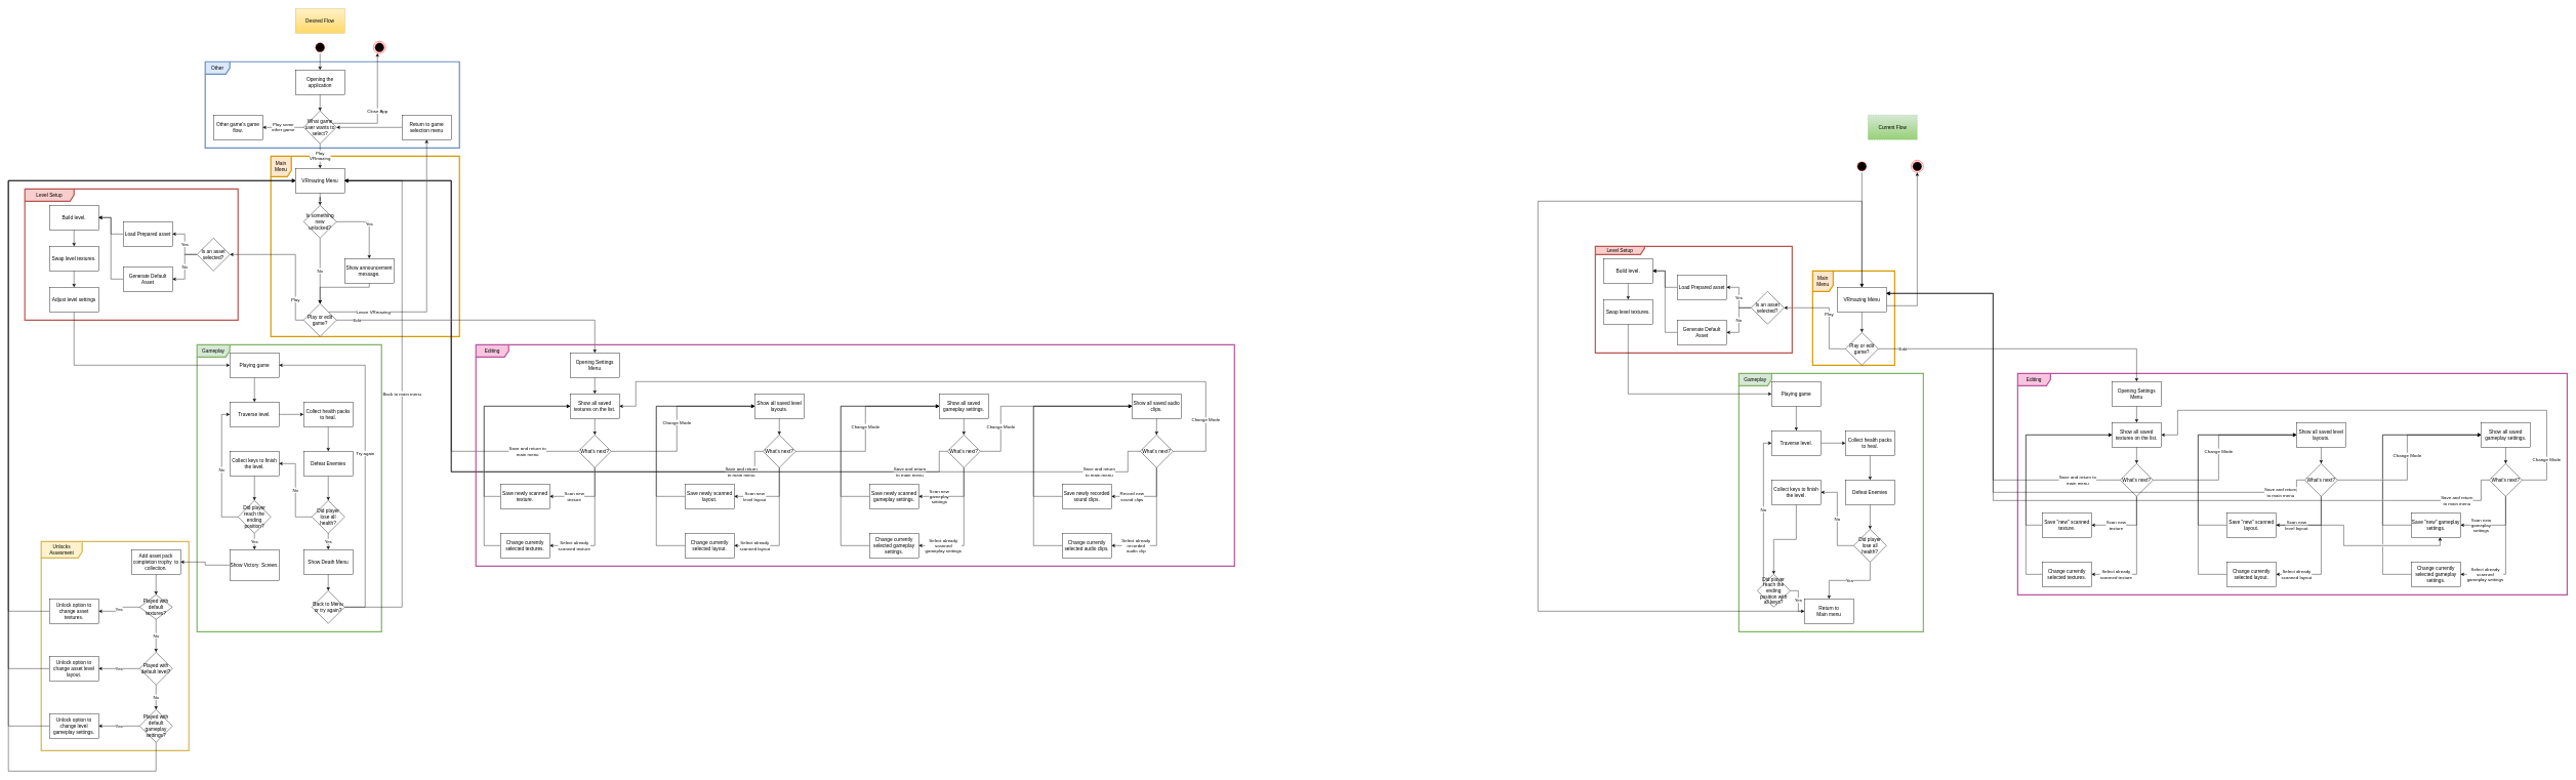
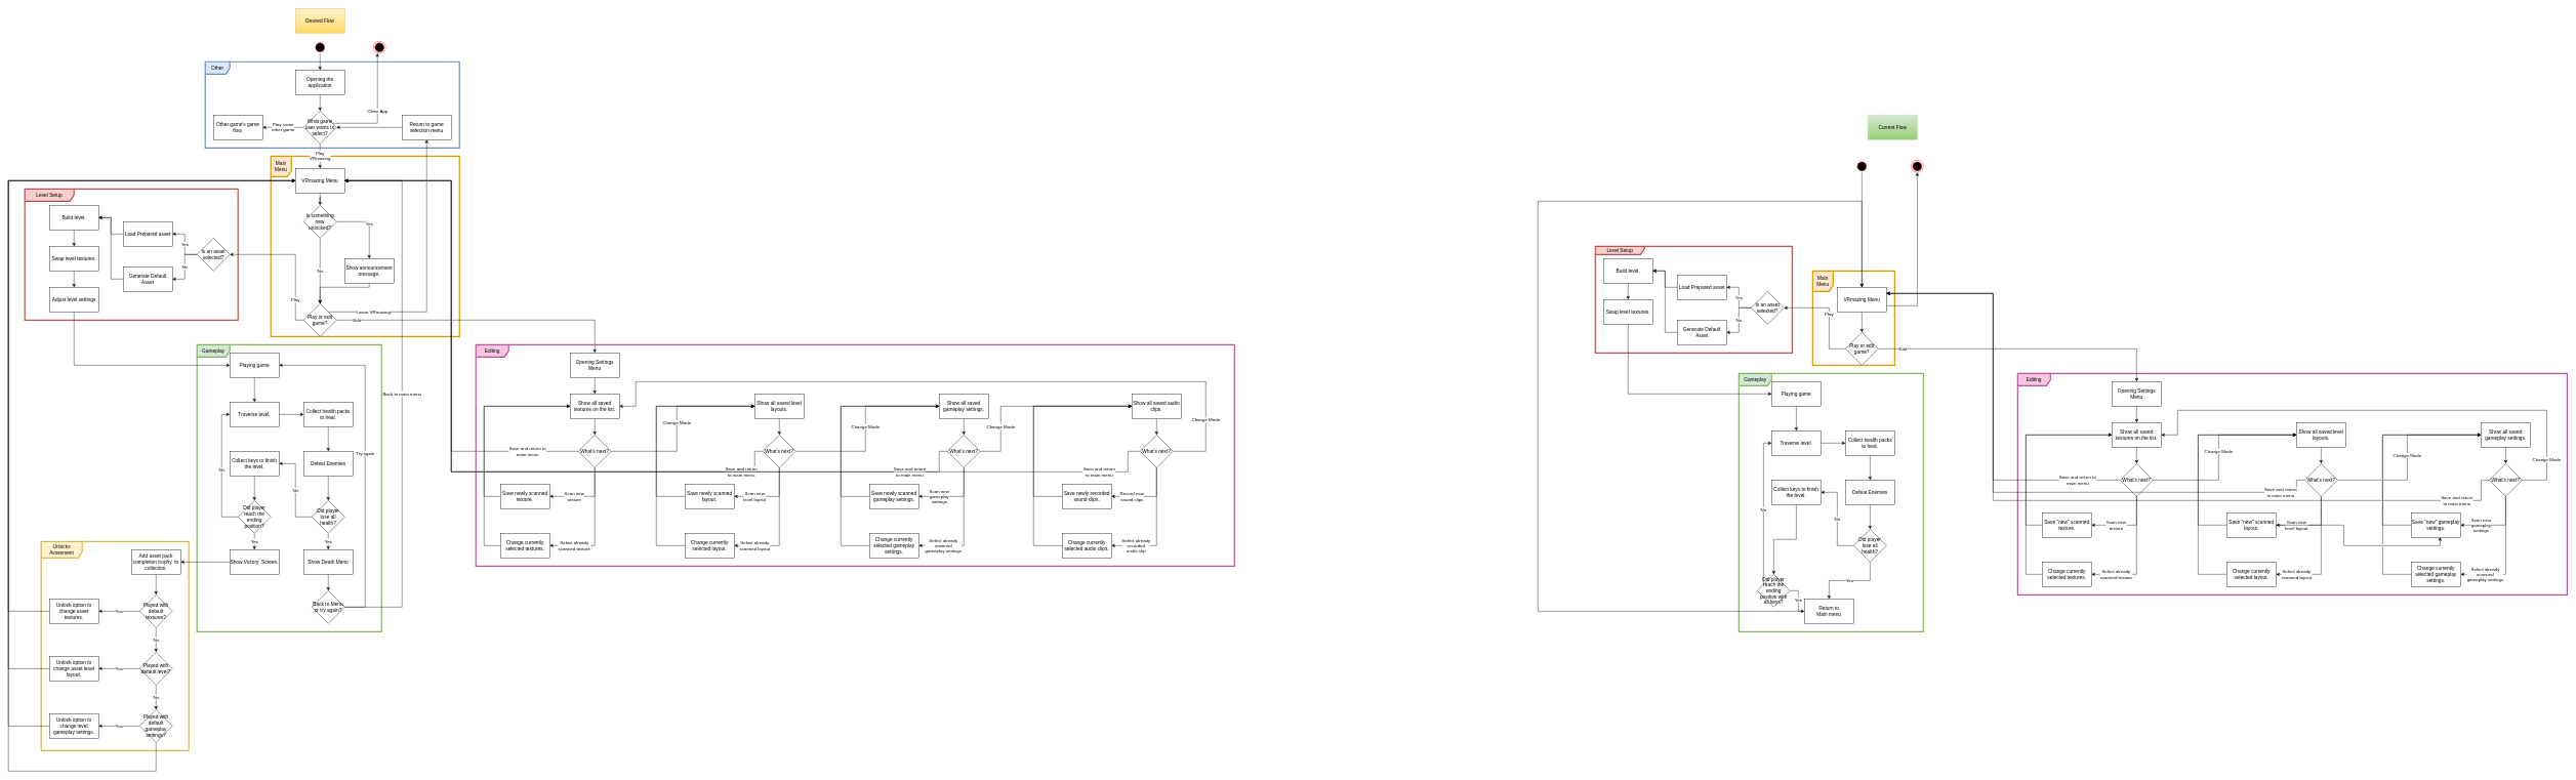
- <mxCell id="66" value="&lt;div&gt;Show Victory&amp;nbsp; Screen.&lt;/div&gt;" style="rounded=0;whiteSpace=wrap;html=1;" parent="1" vertex="1"><mxGeometry x="560" y="1340" width="120" height="75" as="geometry" /></mxCell>
+ <mxCell id="66" value="&lt;div&gt;Show Victory&amp;nbsp; Screen.&lt;/div&gt;" style="rounded=0;whiteSpace=wrap;html=1;" parent="1" vertex="1"><mxGeometry x="560" y="1340" width="120" height="60" as="geometry" /></mxCell>
- <mxCell id="28" value="Played with default textures?" style="rhombus;whiteSpace=wrap;html=1;" parent="1" vertex="1"><mxGeometry x="340" y="1450" width="80" height="60" as="geometry" /></mxCell>
+ <mxCell id="28" value="Played with default textures?" style="rhombus;whiteSpace=wrap;html=1;" parent="1" vertex="1"><mxGeometry x="340" y="1450" width="80" height="80" as="geometry" /></mxCell>
